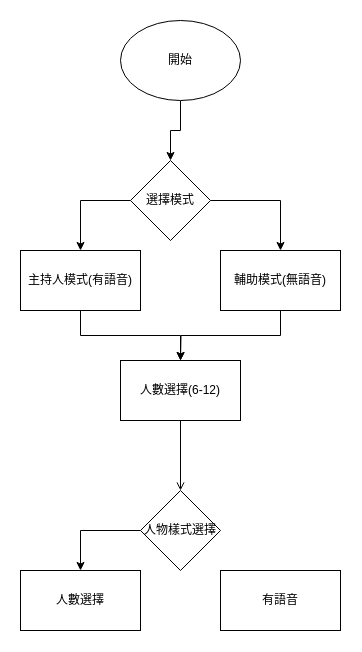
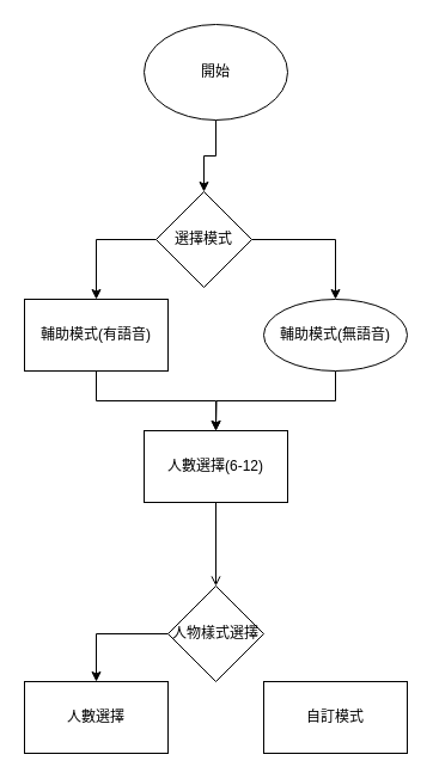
- <mxCell id="8" value="主持人模式(有語音)" style="rounded=0;whiteSpace=wrap;html=1;" vertex="1" parent="1"><mxGeometry x="20" y="250" width="120" height="60" as="geometry" /></mxCell>
+ <mxCell id="8" value="輔助模式(有語音)" style="rounded=0;whiteSpace=wrap;html=1;" vertex="1" parent="1"><mxGeometry x="20" y="250" width="120" height="60" as="geometry" /></mxCell>
- <mxCell id="10" value="輔助模式(無語音)" style="rounded=0;whiteSpace=wrap;html=1;" vertex="1" parent="1"><mxGeometry x="220" y="250" width="120" height="60" as="geometry" /></mxCell>
+ <mxCell id="10" value="輔助模式(無語音)" style="ellipse;whiteSpace=wrap;html=1;" vertex="1" parent="1"><mxGeometry x="220" y="250" width="120" height="60" as="geometry" /></mxCell>
- <mxCell id="16" value="有語音" style="rounded=0;whiteSpace=wrap;html=1;" vertex="1" parent="1"><mxGeometry x="220" y="570" width="120" height="60" as="geometry" /></mxCell>
+ <mxCell id="16" value="自訂模式" style="rounded=0;whiteSpace=wrap;html=1;" vertex="1" parent="1"><mxGeometry x="220" y="570" width="120" height="60" as="geometry" /></mxCell>
